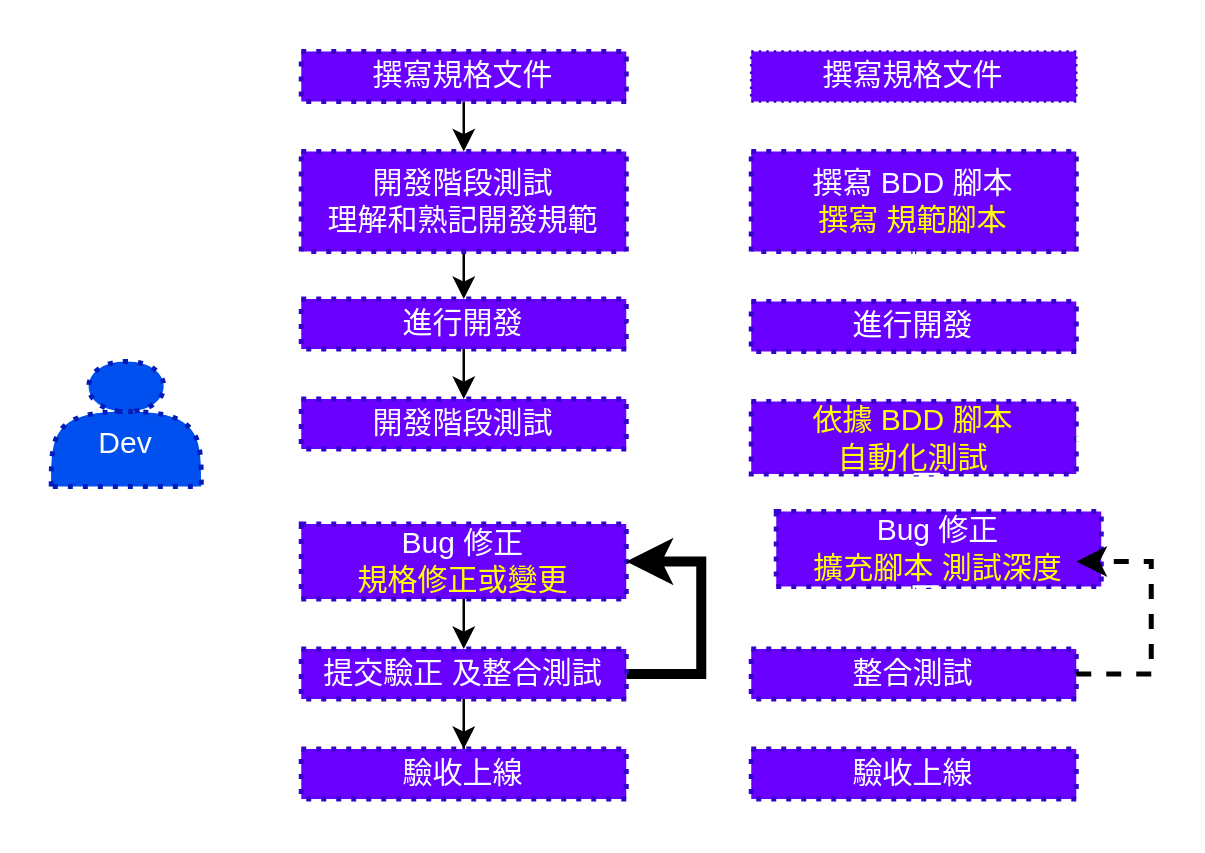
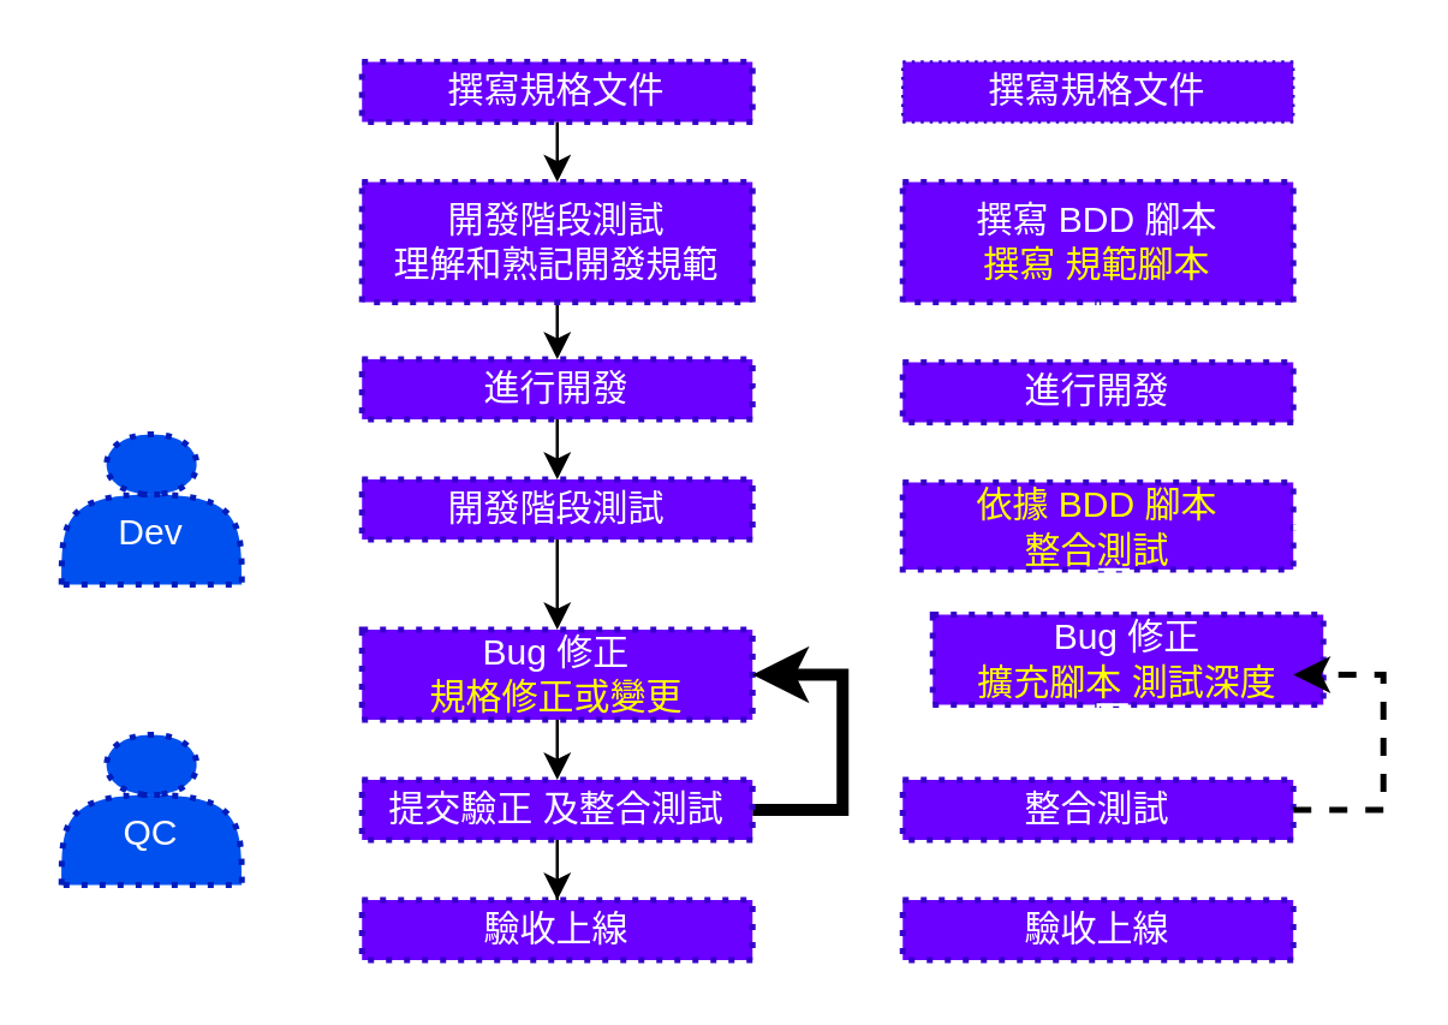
- <mxCell id="25" value="&lt;font color=&quot;#ffff00&quot;&gt;依據 BDD 腳本&lt;br&gt;自動化測試&lt;/font&gt;" style="text;html=1;strokeColor=#3700CC;fillColor=#6a00ff;align=center;verticalAlign=middle;whiteSpace=wrap;rounded=0;dashed=1;dashPattern=1 2;strokeWidth=2;fontColor=#ffffff;" vertex="1" parent="19"><mxGeometry y="140" width="130" height="29" as="geometry" /></mxCell>
+ <mxCell id="25" value="&lt;font color=&quot;#ffff00&quot;&gt;依據 BDD 腳本&lt;br&gt;整合測試&lt;/font&gt;" style="text;html=1;strokeColor=#3700CC;fillColor=#6a00ff;align=center;verticalAlign=middle;whiteSpace=wrap;rounded=0;dashed=1;dashPattern=1 2;strokeWidth=2;fontColor=#ffffff;" vertex="1" parent="19"><mxGeometry y="140" width="130" height="29" as="geometry" /></mxCell>
+ <mxCell id="9" style="edgeStyle=orthogonalEdgeStyle;rounded=0;orthogonalLoop=1;jettySize=auto;html=1;exitX=0.5;exitY=1;exitDx=0;exitDy=0;entryX=0.5;entryY=0;entryDx=0;entryDy=0;" edge="1" parent="1" source="10" target="12"><mxGeometry relative="1" as="geometry" /></mxCell>
+ <mxCell id="18" value="&lt;br&gt;QC" style="shape=actor;whiteSpace=wrap;html=1;dashed=1;dashPattern=1 2;strokeWidth=2;fillColor=#0050ef;strokeColor=#001DBC;fontColor=#ffffff;" vertex="1" parent="1"><mxGeometry x="20" y="244" width="60" height="50" as="geometry" /></mxCell>
